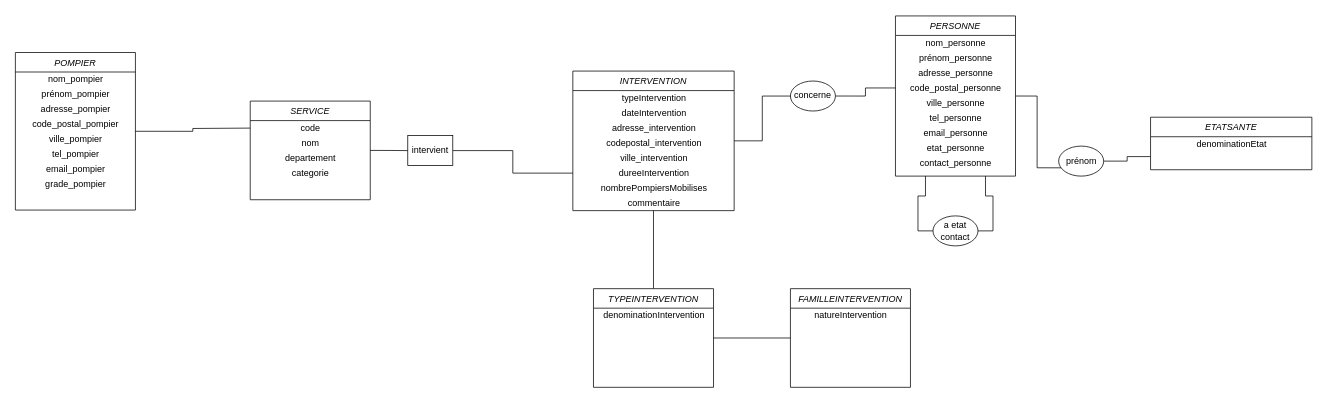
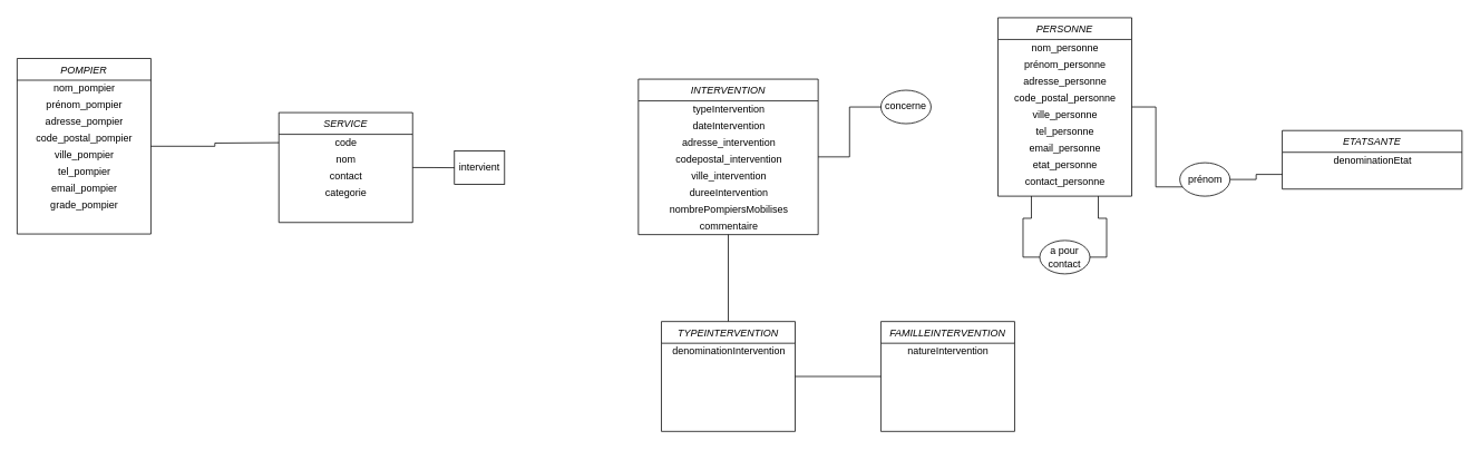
- <mxCell id="3" style="edgeStyle=orthogonalEdgeStyle;rounded=0;orthogonalLoop=1;jettySize=auto;html=1;exitX=1;exitY=0.5;exitDx=0;exitDy=0;endArrow=none;endFill=0;" edge="1" parent="1" source="13" target="34"><mxGeometry relative="1" as="geometry" /></mxCell>
- <mxCell id="8" value="departement" style="text;html=1;align=center;verticalAlign=middle;resizable=0;points=[];autosize=1;" vertex="1" parent="5"><mxGeometry y="66" width="160" height="20" as="geometry" /></mxCell>
+ <mxCell id="8" value="contact" style="text;html=1;align=center;verticalAlign=middle;resizable=0;points=[];autosize=1;" vertex="1" parent="5"><mxGeometry y="66" width="160" height="20" as="geometry" /></mxCell>
- <mxCell id="10" style="edgeStyle=orthogonalEdgeStyle;rounded=0;orthogonalLoop=1;jettySize=auto;html=1;exitX=1;exitY=0.5;exitDx=0;exitDy=0;endArrow=none;endFill=0;" edge="1" parent="1" source="11" target="27"><mxGeometry relative="1" as="geometry" /></mxCell>
- <mxCell id="19" value="a etat contact" style="ellipse;whiteSpace=wrap;html=1;" vertex="1" parent="1"><mxGeometry x="1243" y="287" width="60" height="40" as="geometry" /></mxCell>
+ <mxCell id="19" value="a pour contact" style="ellipse;whiteSpace=wrap;html=1;" vertex="1" parent="1"><mxGeometry x="1243" y="287" width="60" height="40" as="geometry" /></mxCell>
